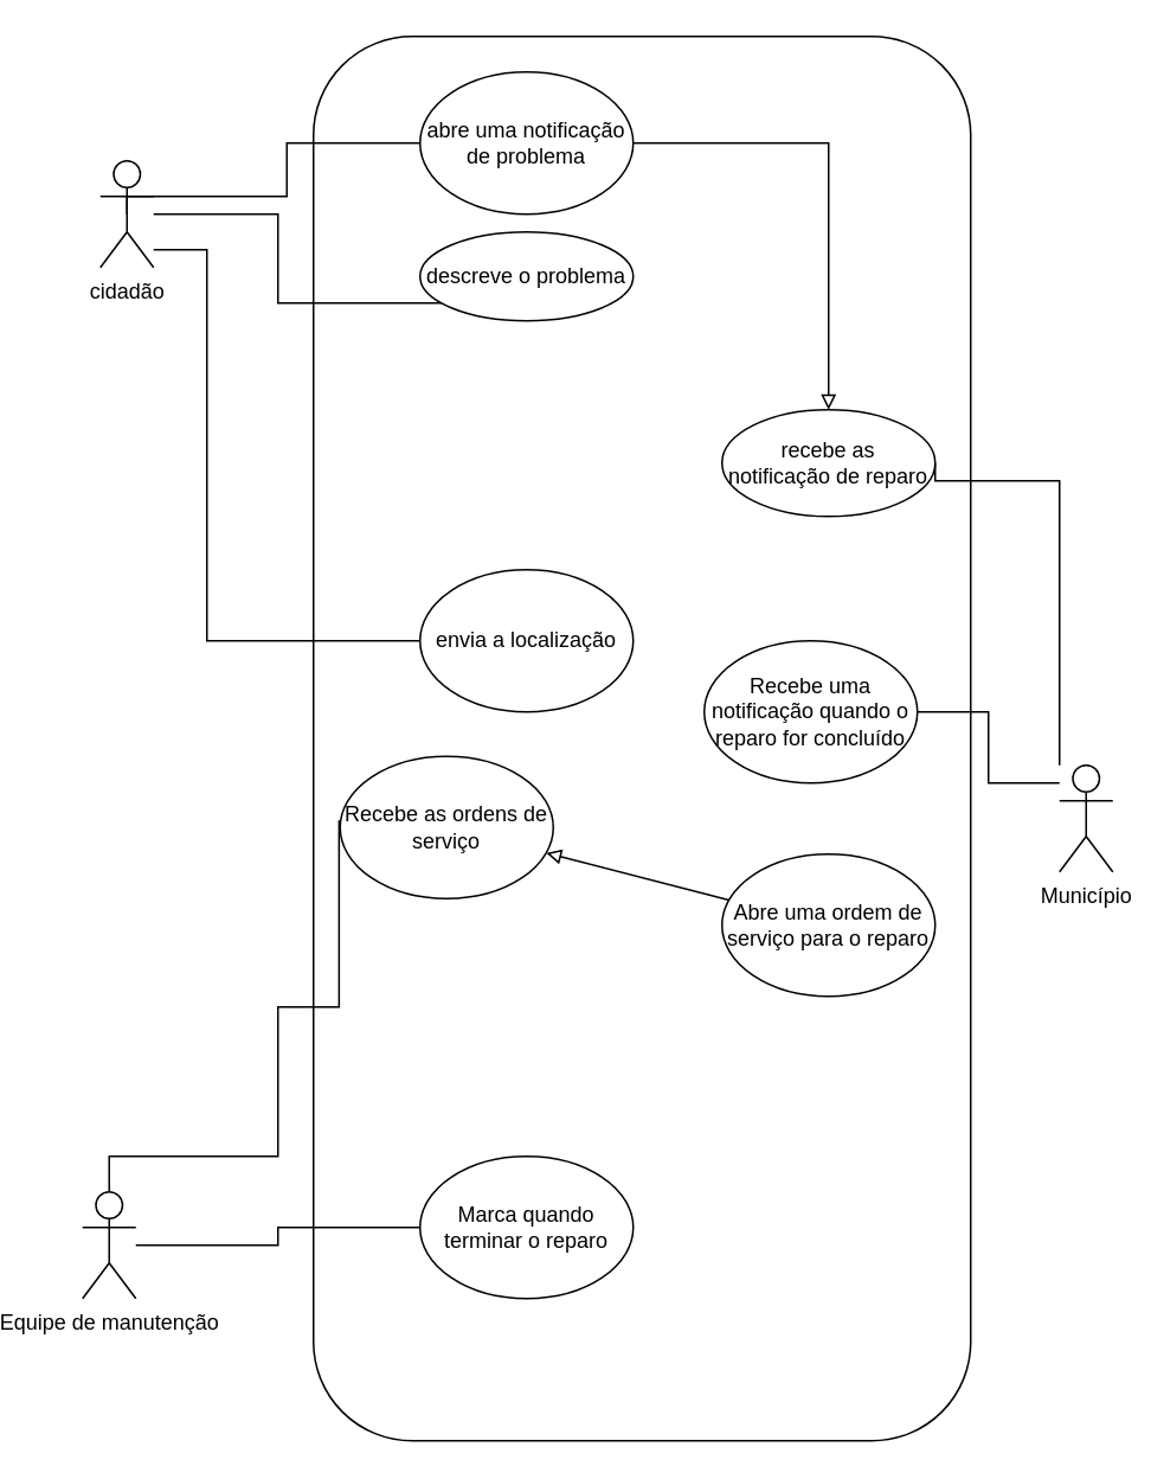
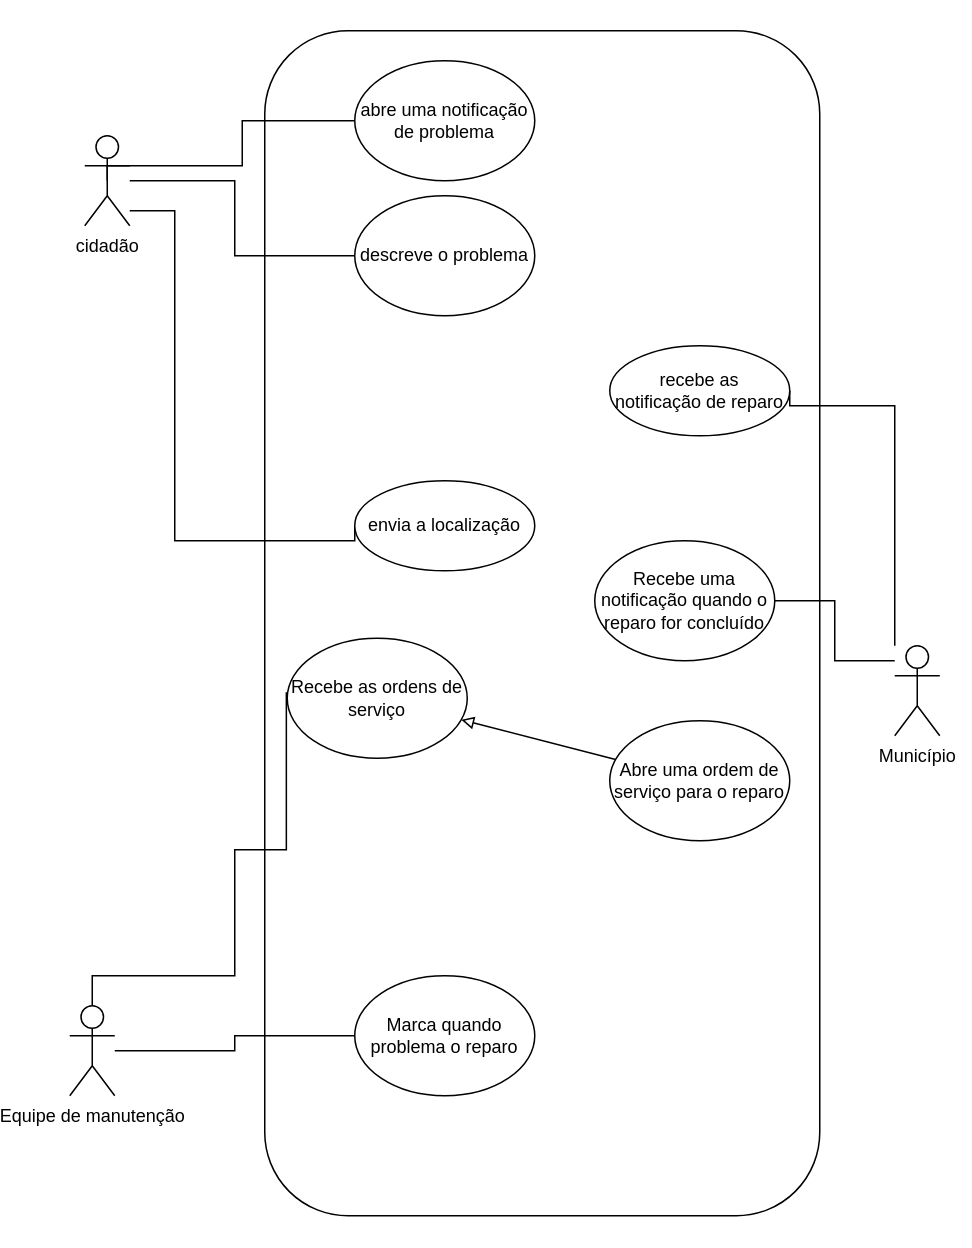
- <mxCell id="7" style="edgeStyle=orthogonalEdgeStyle;rounded=0;orthogonalLoop=1;jettySize=auto;html=1;entryX=0.5;entryY=0;entryDx=0;entryDy=0;endArrow=block;endFill=0;" parent="1" source="8" target="14" edge="1"><mxGeometry relative="1" as="geometry" /></mxCell>
- <mxCell id="9" value="descreve o problema" style="ellipse;whiteSpace=wrap;html=1;" parent="1" vertex="1"><mxGeometry x="210" y="130" width="120" height="50" as="geometry" /></mxCell>
+ <mxCell id="9" value="descreve o problema" style="ellipse;whiteSpace=wrap;html=1;" parent="1" vertex="1"><mxGeometry x="210" y="130" width="120" height="80" as="geometry" /></mxCell>
- <mxCell id="10" value="envia a localização" style="ellipse;whiteSpace=wrap;html=1;" parent="1" vertex="1"><mxGeometry x="210" y="320" width="120" height="80" as="geometry" /></mxCell>
+ <mxCell id="10" value="envia a localização" style="ellipse;whiteSpace=wrap;html=1;" parent="1" vertex="1"><mxGeometry x="210" y="320" width="120" height="60" as="geometry" /></mxCell>
- <mxCell id="21" value="Marca quando terminar o reparo" style="ellipse;whiteSpace=wrap;html=1;" parent="1" vertex="1"><mxGeometry x="210" y="650" width="120" height="80" as="geometry" /></mxCell>
+ <mxCell id="21" value="Marca quando problema o reparo" style="ellipse;whiteSpace=wrap;html=1;" parent="1" vertex="1"><mxGeometry x="210" y="650" width="120" height="80" as="geometry" /></mxCell>
